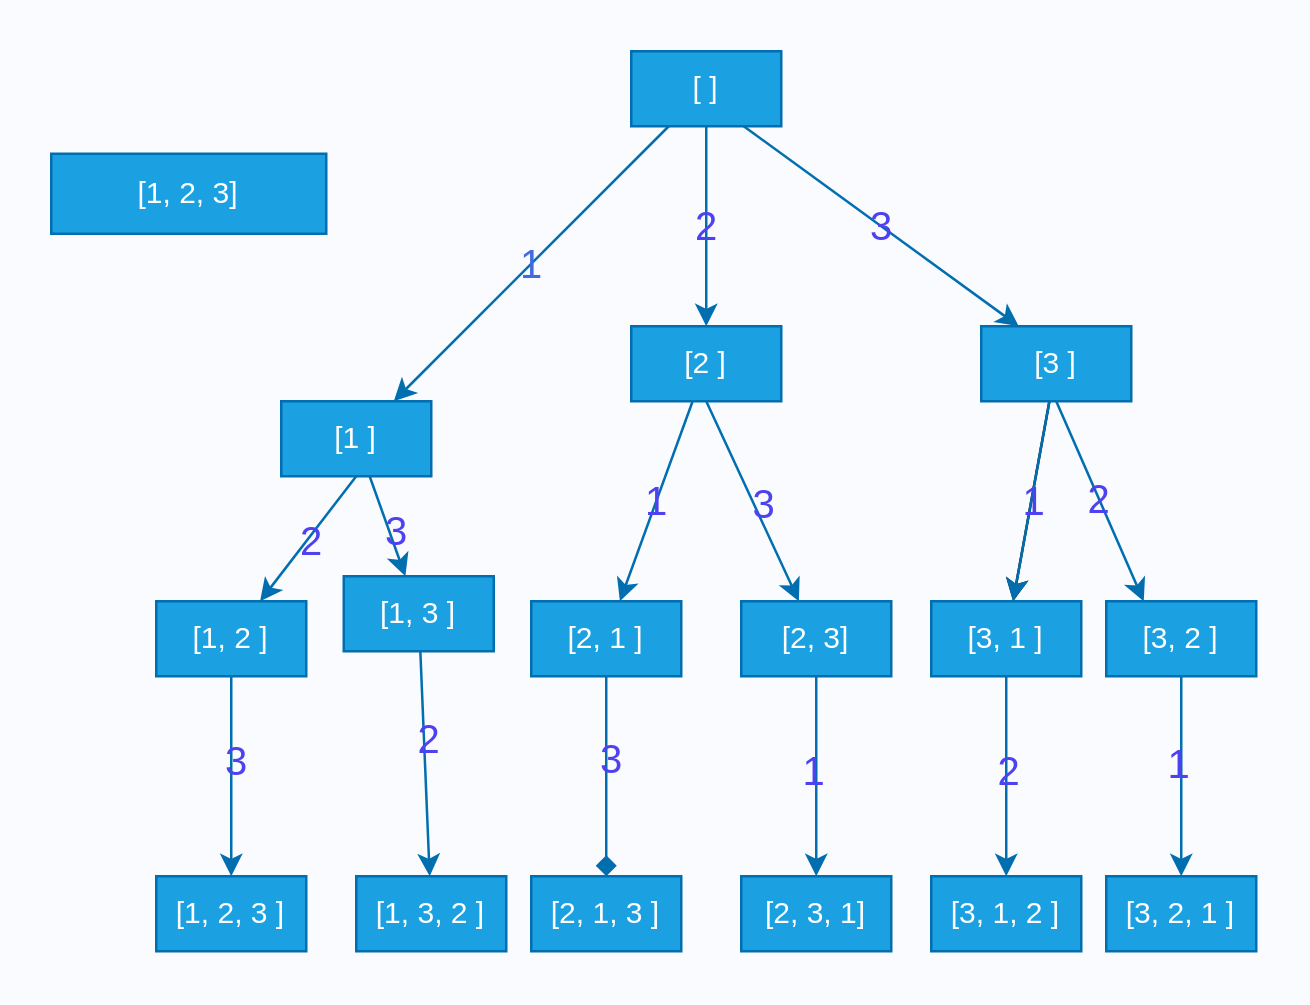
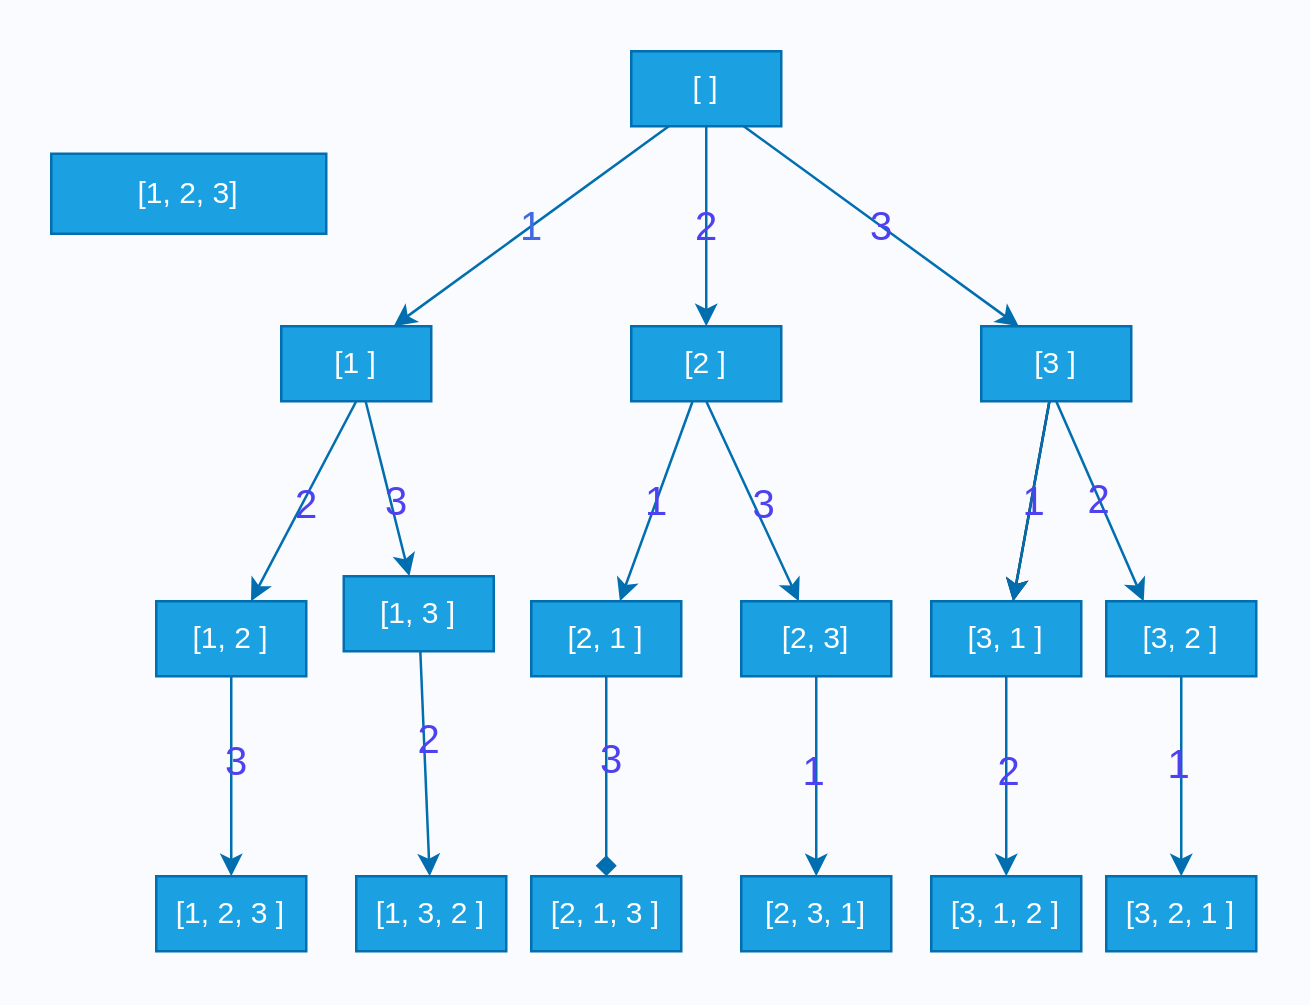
- <mxCell id="14" value="[1 ]" style="text;strokeColor=#006EAF;align=center;fillColor=#1ba1e2;html=1;verticalAlign=middle;whiteSpace=wrap;rounded=0;labelBackgroundColor=none;fontColor=#ffffff;" parent="1" vertex="1"><mxGeometry x="112" y="160" width="60" height="30" as="geometry" /></mxCell>
+ <mxCell id="14" value="[1 ]" style="text;strokeColor=#006EAF;align=center;fillColor=#1ba1e2;html=1;verticalAlign=middle;whiteSpace=wrap;rounded=0;labelBackgroundColor=none;fontColor=#ffffff;" parent="1" vertex="1"><mxGeometry x="112" y="130" width="60" height="30" as="geometry" /></mxCell>
